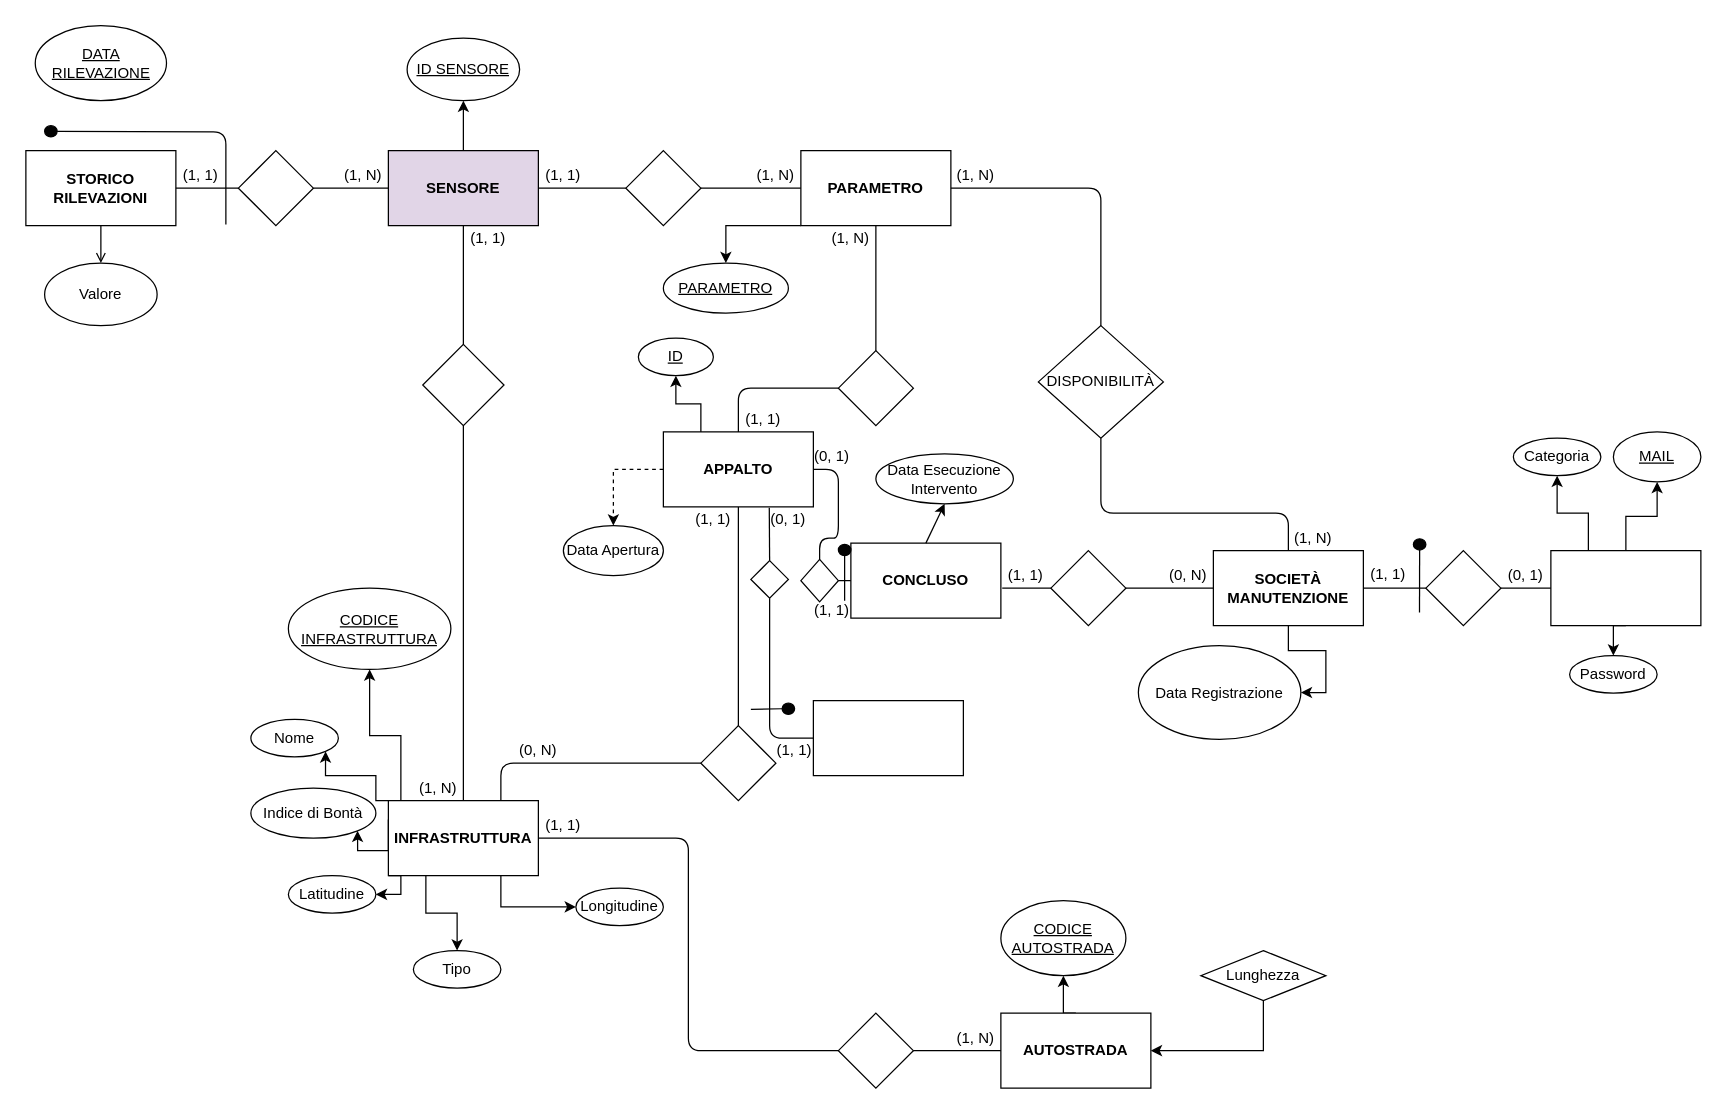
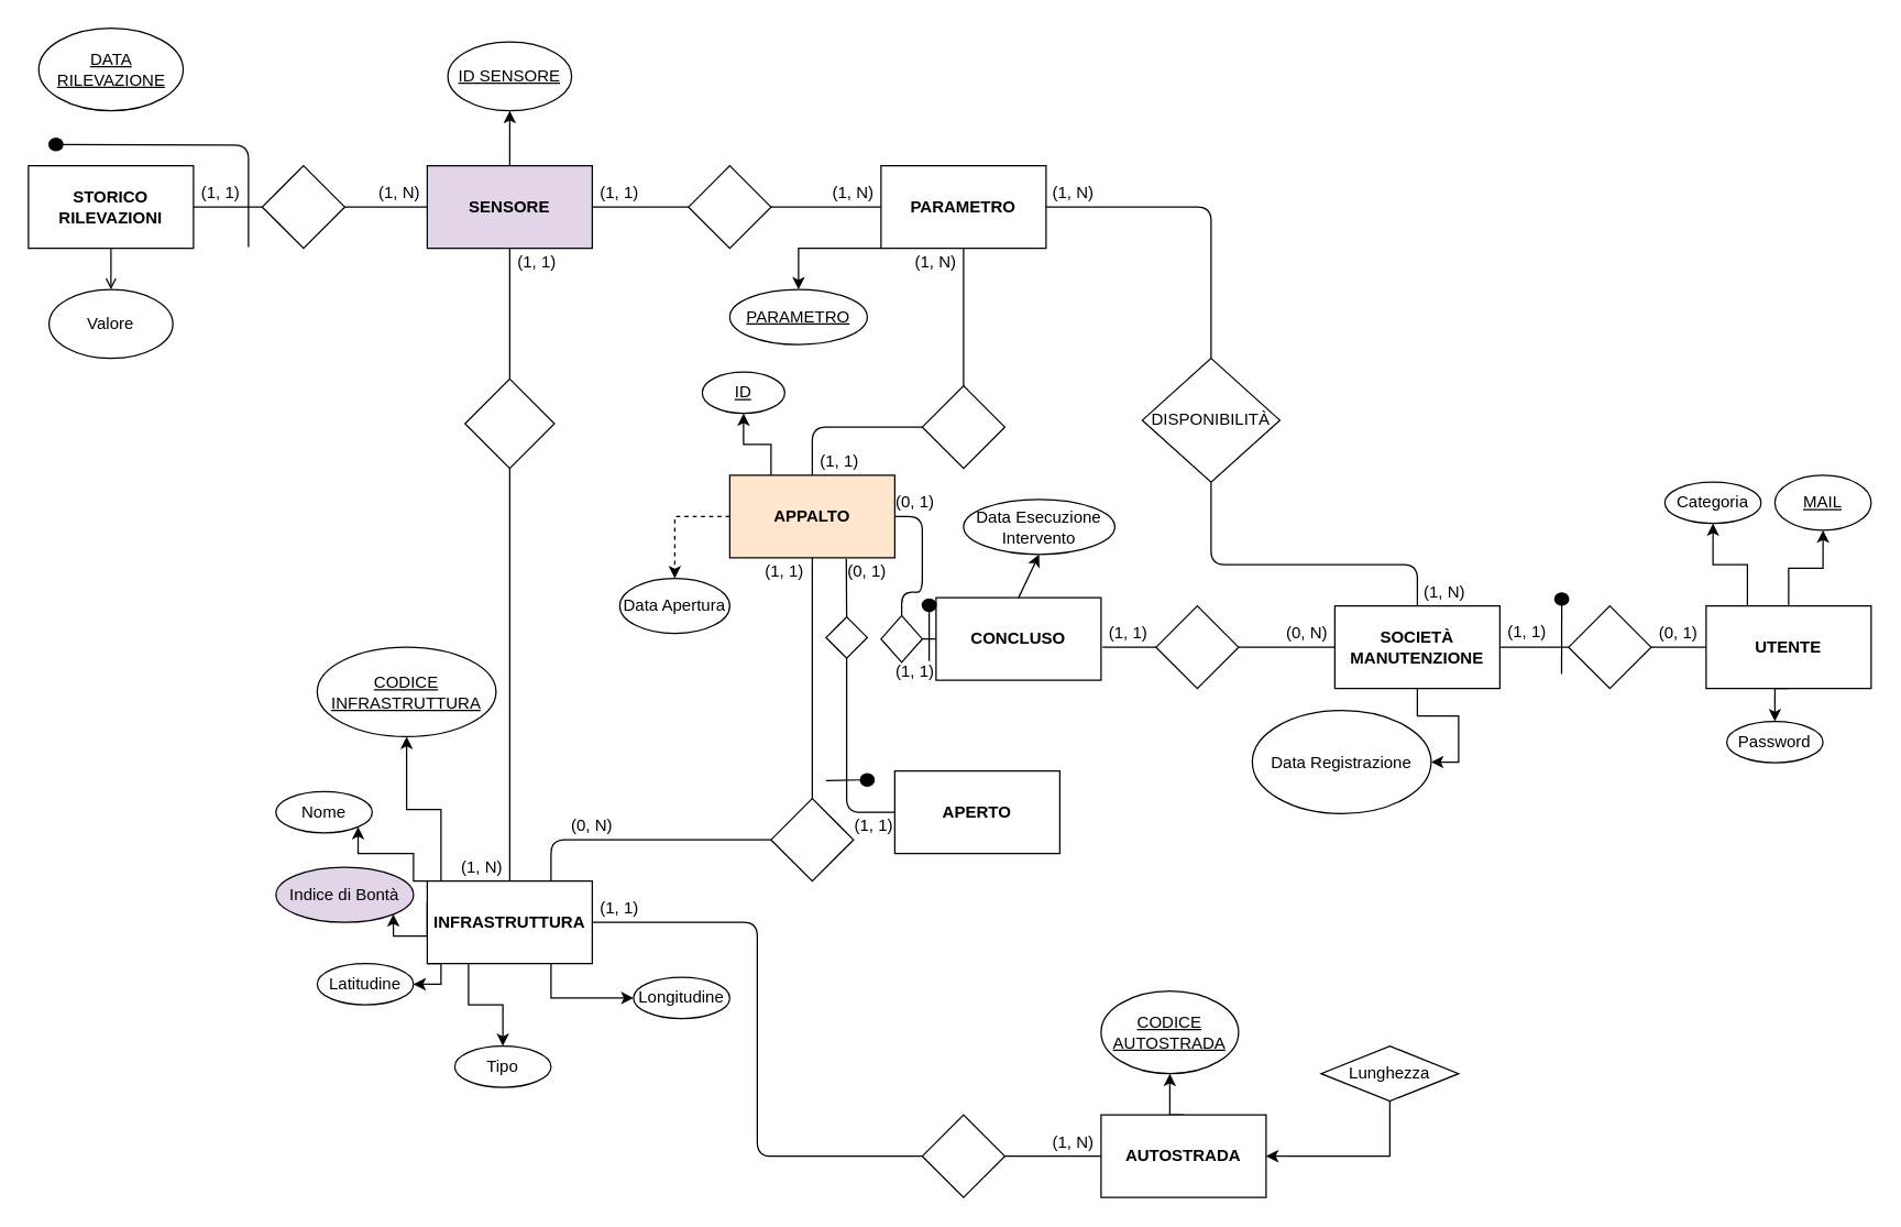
- <mxCell id="20" value="&lt;b&gt;APPALTO&lt;/b&gt;" style="rounded=0;whiteSpace=wrap;html=1;comic=0;" parent="1" vertex="1"><mxGeometry x="530" y="345" width="120" height="60" as="geometry" /></mxCell>
+ <mxCell id="20" value="&lt;b&gt;APPALTO&lt;/b&gt;" style="rounded=0;whiteSpace=wrap;html=1;comic=0;fillColor=#ffe6cc;" parent="1" vertex="1"><mxGeometry x="530" y="345" width="120" height="60" as="geometry" /></mxCell>
+ <mxCell id="14" value="&lt;b&gt;UTENTE&lt;/b&gt;" style="text;html=1;strokeColor=none;fillColor=none;align=center;verticalAlign=middle;whiteSpace=wrap;rounded=0;comic=0;" parent="1" vertex="1"><mxGeometry x="1240" y="460" width="120" height="20" as="geometry" /></mxCell>
+ <mxCell id="80" value="&lt;b&gt;APERTO&lt;/b&gt;" style="text;html=1;strokeColor=none;fillColor=none;align=center;verticalAlign=middle;whiteSpace=wrap;rounded=0;comic=0;" parent="1" vertex="1"><mxGeometry x="670" y="575" width="80" height="30" as="geometry" /></mxCell>
- <mxCell id="57" value="Indice di Bontà" style="ellipse;whiteSpace=wrap;html=1;align=center;" parent="1" vertex="1"><mxGeometry x="200" y="630" width="100" height="40" as="geometry" /></mxCell>
+ <mxCell id="57" value="Indice di Bontà" style="ellipse;whiteSpace=wrap;html=1;align=center;fillColor=#e1d5e7;" parent="1" vertex="1"><mxGeometry x="200" y="630" width="100" height="40" as="geometry" /></mxCell>
